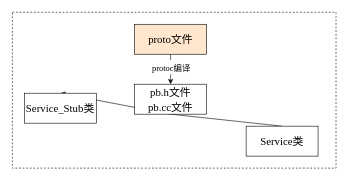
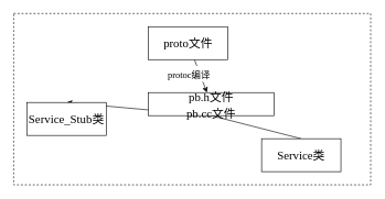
- <mxCell id="3" value="&lt;font style=&quot;font-size: 18px;&quot; face=&quot;Garamond&quot;&gt;proto文件&lt;/font&gt;" style="whiteSpace=wrap;html=1;hachureGap=4;fontFamily=Architects Daughter;fontSource=https%3A%2F%2Ffonts.googleapis.com%2Fcss%3Ffamily%3DArchitects%2BDaughter;fontSize=20;fillColor=#ffe6cc;" vertex="1" parent="1"><mxGeometry x="224" y="40" width="120" height="50" as="geometry" /></mxCell>
+ <mxCell id="3" value="&lt;font style=&quot;font-size: 18px;&quot; face=&quot;Garamond&quot;&gt;proto文件&lt;/font&gt;" style="whiteSpace=wrap;html=1;hachureGap=4;fontFamily=Architects Daughter;fontSource=https%3A%2F%2Ffonts.googleapis.com%2Fcss%3Ffamily%3DArchitects%2BDaughter;fontSize=20;" vertex="1" parent="1"><mxGeometry x="224" y="40" width="120" height="50" as="geometry" /></mxCell>
- <mxCell id="6" value="&lt;font face=&quot;Garamond&quot;&gt;&lt;font style=&quot;font-size: 18px;&quot;&gt;pb.h文件&lt;br&gt;pb.cc文件&lt;/font&gt;&lt;br&gt;&lt;/font&gt;" style="whiteSpace=wrap;html=1;hachureGap=4;fontFamily=Architects Daughter;fontSource=https%3A%2F%2Ffonts.googleapis.com%2Fcss%3Ffamily%3DArchitects%2BDaughter;fontSize=20;" vertex="1" parent="1"><mxGeometry x="224" y="140" width="120" height="50" as="geometry" /></mxCell>
+ <mxCell id="6" value="&lt;font face=&quot;Garamond&quot;&gt;&lt;font style=&quot;font-size: 18px;&quot;&gt;pb.h文件&lt;br&gt;pb.cc文件&lt;/font&gt;&lt;br&gt;&lt;/font&gt;" style="whiteSpace=wrap;html=1;hachureGap=4;fontFamily=Architects Daughter;fontSource=https%3A%2F%2Ffonts.googleapis.com%2Fcss%3Ffamily%3DArchitects%2BDaughter;fontSize=20;" vertex="1" parent="1"><mxGeometry x="224" y="140" width="190" height="35" as="geometry" /></mxCell>
- <mxCell id="8" value="&lt;font face=&quot;Garamond&quot;&gt;&lt;span style=&quot;font-size: 18px;&quot;&gt;Service类&lt;/span&gt;&lt;/font&gt;" style="whiteSpace=wrap;html=1;hachureGap=4;fontFamily=Architects Daughter;fontSource=https%3A%2F%2Ffonts.googleapis.com%2Fcss%3Ffamily%3DArchitects%2BDaughter;fontSize=20;" vertex="1" parent="1"><mxGeometry x="410" y="210" width="120" height="50" as="geometry" /></mxCell>
+ <mxCell id="8" value="&lt;font face=&quot;Garamond&quot;&gt;&lt;span style=&quot;font-size: 18px;&quot;&gt;Service类&lt;/span&gt;&lt;/font&gt;" style="whiteSpace=wrap;html=1;hachureGap=4;fontFamily=Architects Daughter;fontSource=https%3A%2F%2Ffonts.googleapis.com%2Fcss%3Ffamily%3DArchitects%2BDaughter;fontSize=20;" vertex="1" parent="1"><mxGeometry x="395" y="210" width="120" height="50" as="geometry" /></mxCell>
